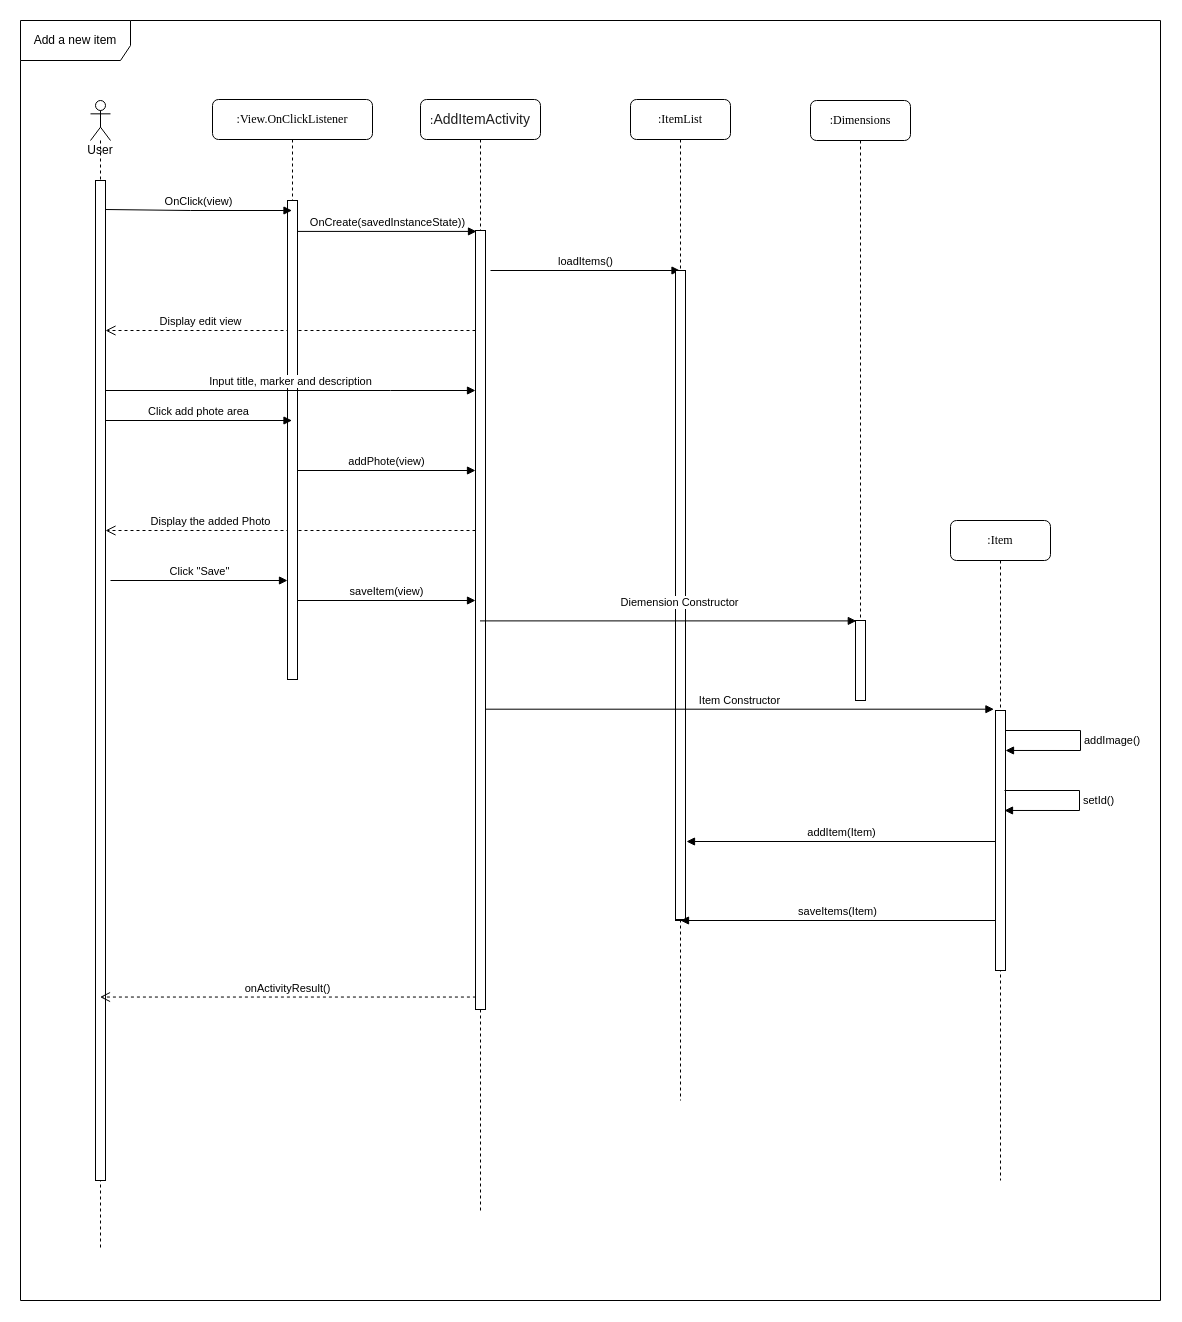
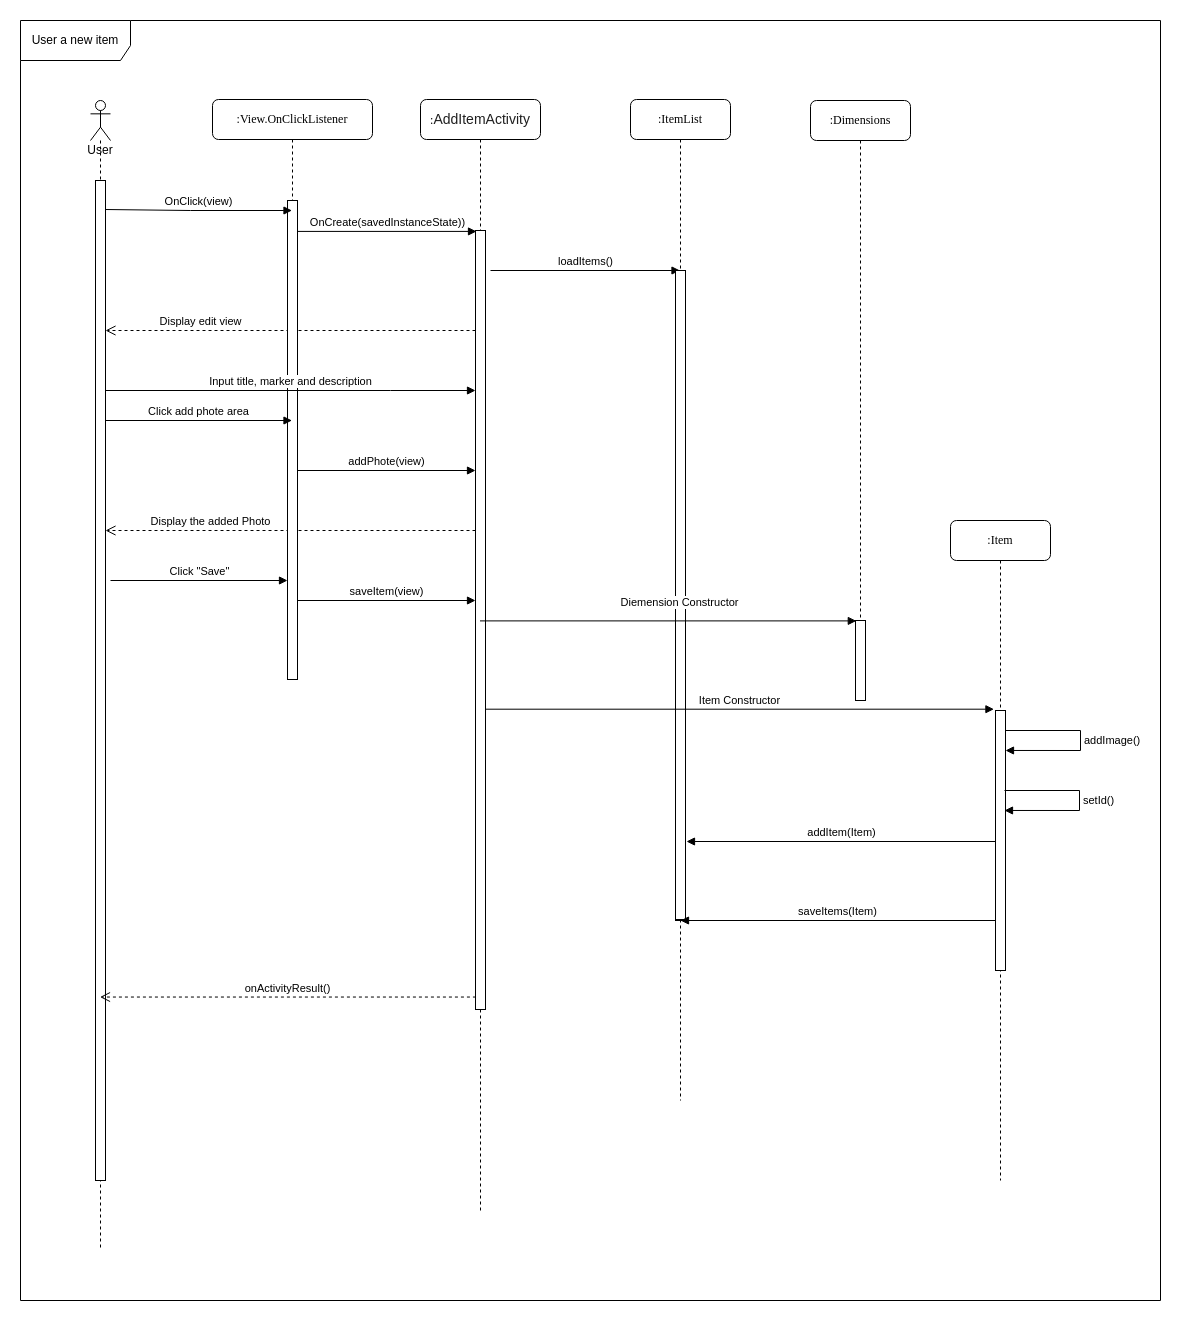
- <mxCell id="32" value="Add a new item" style="shape=umlFrame;whiteSpace=wrap;html=1;fontColor=#000000;width=110;height=40;" vertex="1" parent="1"><mxGeometry x="20" y="20" width="1140" height="1280" as="geometry" /></mxCell>
+ <mxCell id="32" value="User a new item" style="shape=umlFrame;whiteSpace=wrap;html=1;fontColor=#000000;width=110;height=40;" vertex="1" parent="1"><mxGeometry x="20" y="20" width="1140" height="1280" as="geometry" /></mxCell>
